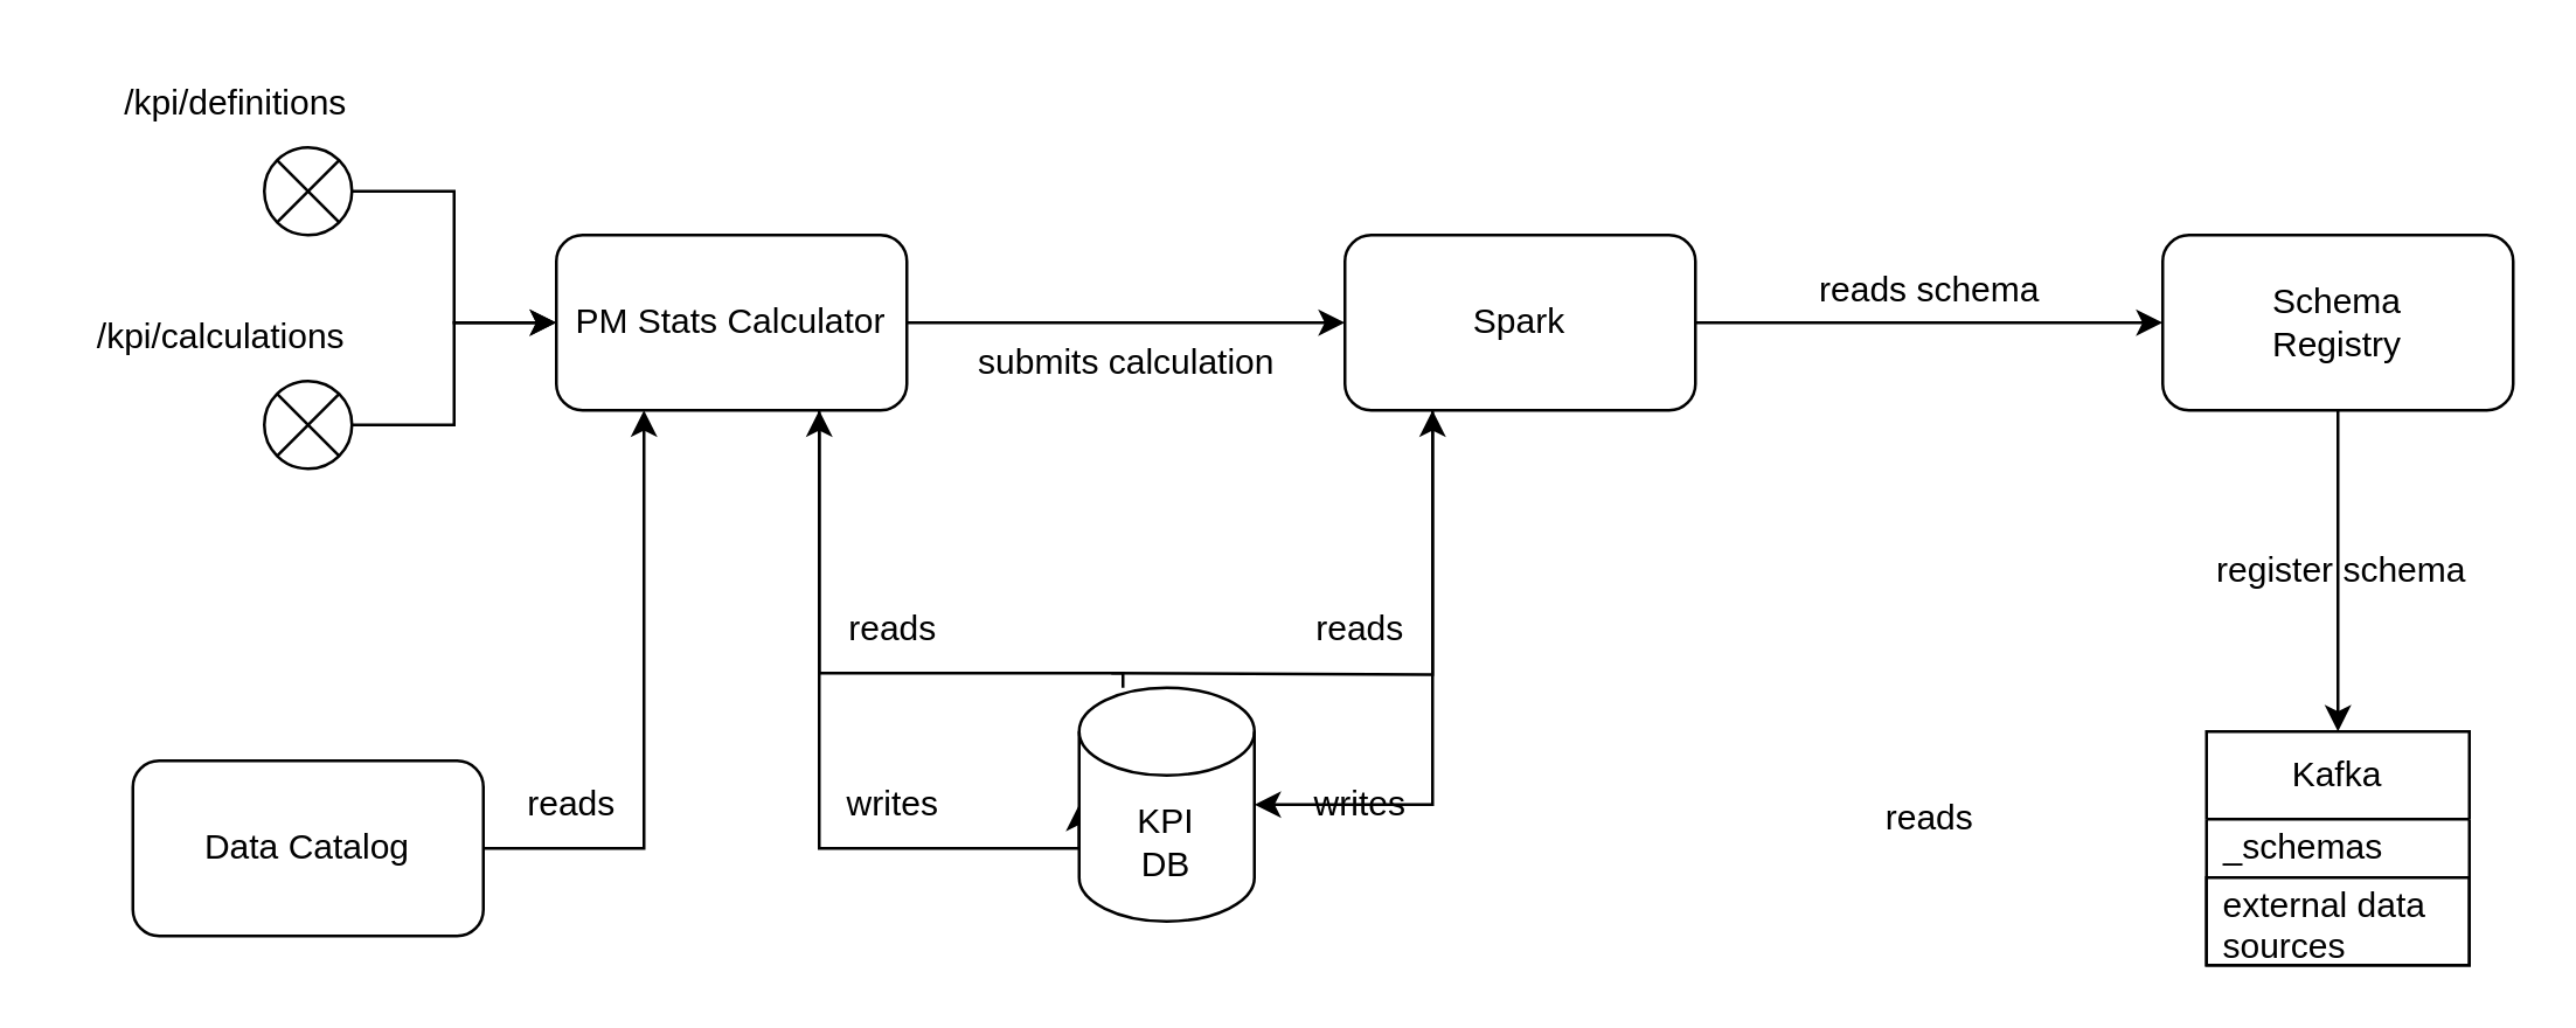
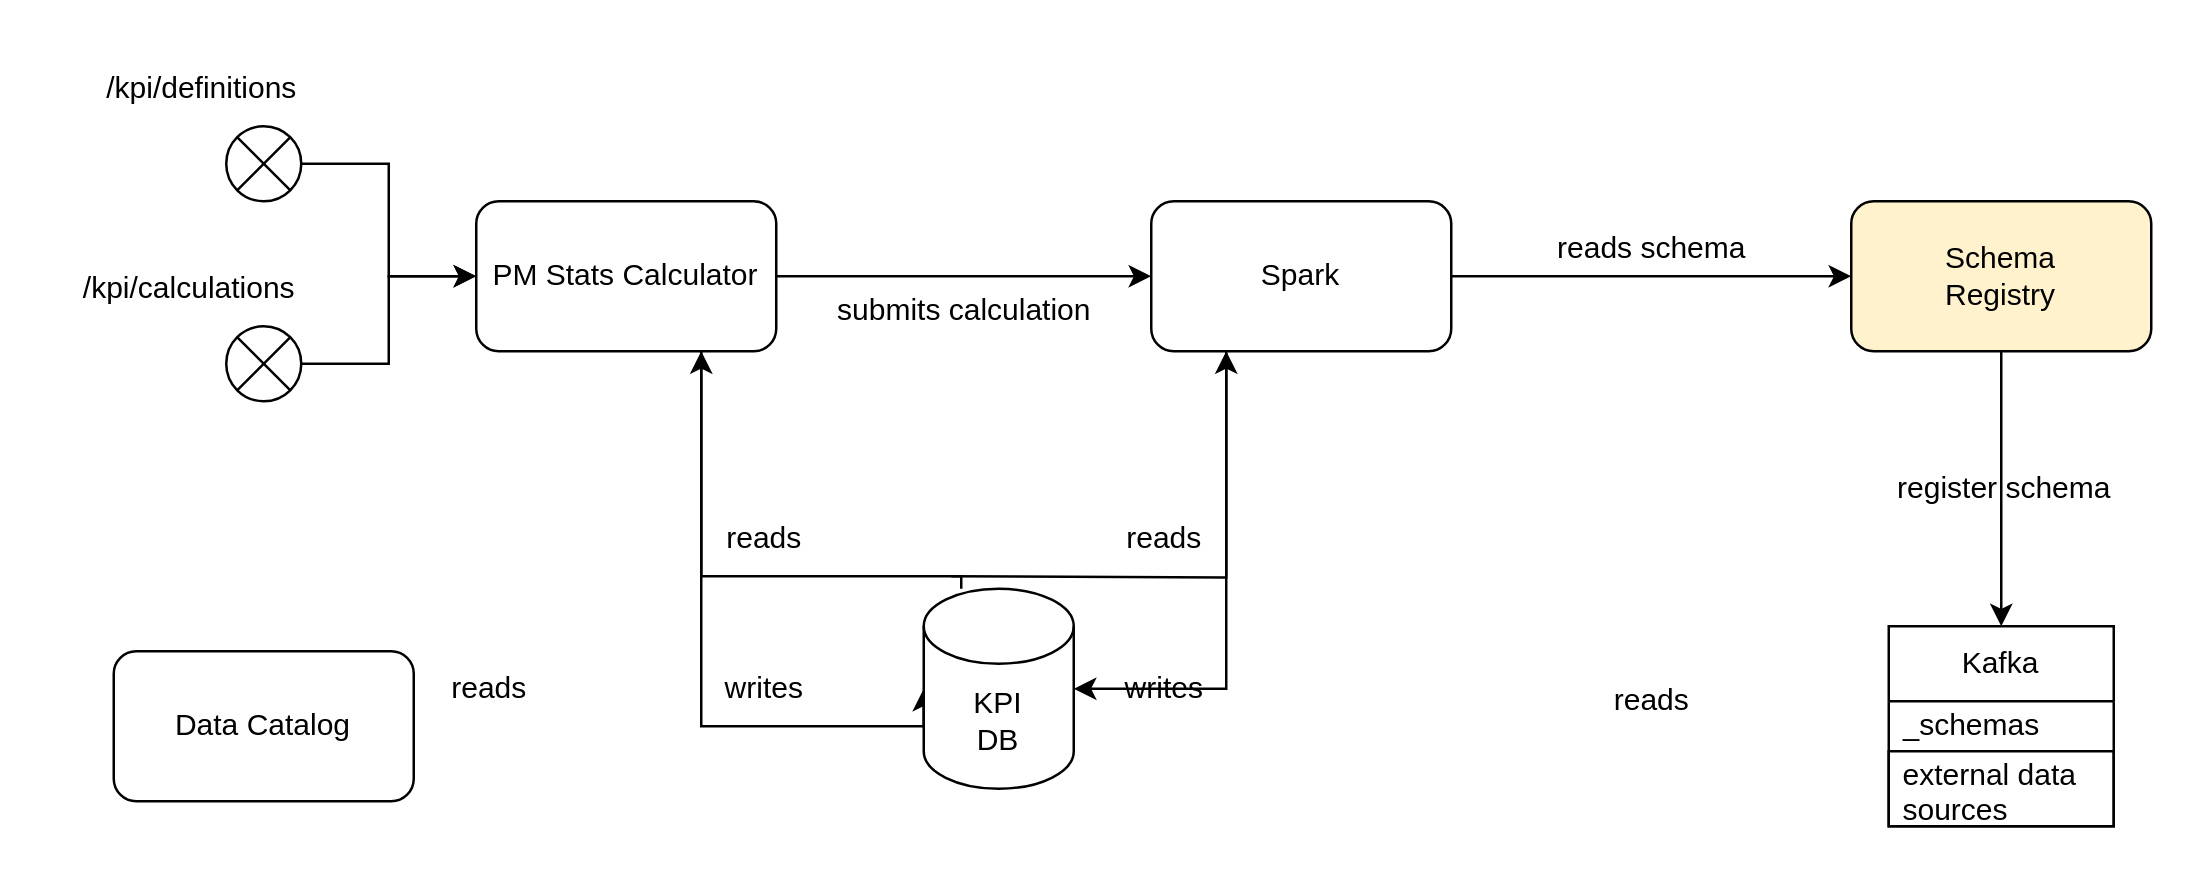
- <mxCell id="9" value="Schema&lt;br&gt;Registry" style="rounded=1;whiteSpace=wrap;html=1;" vertex="1" parent="1"><mxGeometry x="740" y="80" width="120" height="60" as="geometry" /></mxCell>
+ <mxCell id="9" value="Schema&lt;br&gt;Registry" style="rounded=1;whiteSpace=wrap;html=1;fillColor=#fff2cc;" vertex="1" parent="1"><mxGeometry x="740" y="80" width="120" height="60" as="geometry" /></mxCell>
- <mxCell id="22" style="edgeStyle=orthogonalEdgeStyle;rounded=0;orthogonalLoop=1;jettySize=auto;html=1;entryX=0.25;entryY=1;entryDx=0;entryDy=0;" edge="1" parent="1" source="23" target="4"><mxGeometry relative="1" as="geometry" /></mxCell>
